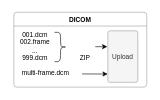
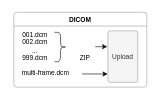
- <mxCell id="4" value="001.dcm&lt;br style=&quot;font-size: 11px;&quot;&gt;002.frame&lt;br style=&quot;font-size: 11px;&quot;&gt;...&lt;br style=&quot;font-size: 11px;&quot;&gt;999.dcm" style="text;html=1;strokeColor=none;fillColor=none;align=center;verticalAlign=middle;whiteSpace=wrap;rounded=0;fontSize=11;" parent="1" vertex="1"><mxGeometry x="21" y="43" width="73" height="68" as="geometry" /></mxCell>
+ <mxCell id="4" value="001.dcm&lt;br style=&quot;font-size: 11px;&quot;&gt;002.dcm&lt;br style=&quot;font-size: 11px;&quot;&gt;...&lt;br style=&quot;font-size: 11px;&quot;&gt;999.dcm" style="text;html=1;strokeColor=none;fillColor=none;align=center;verticalAlign=middle;whiteSpace=wrap;rounded=0;fontSize=11;" parent="1" vertex="1"><mxGeometry x="21" y="43" width="73" height="68" as="geometry" /></mxCell>
